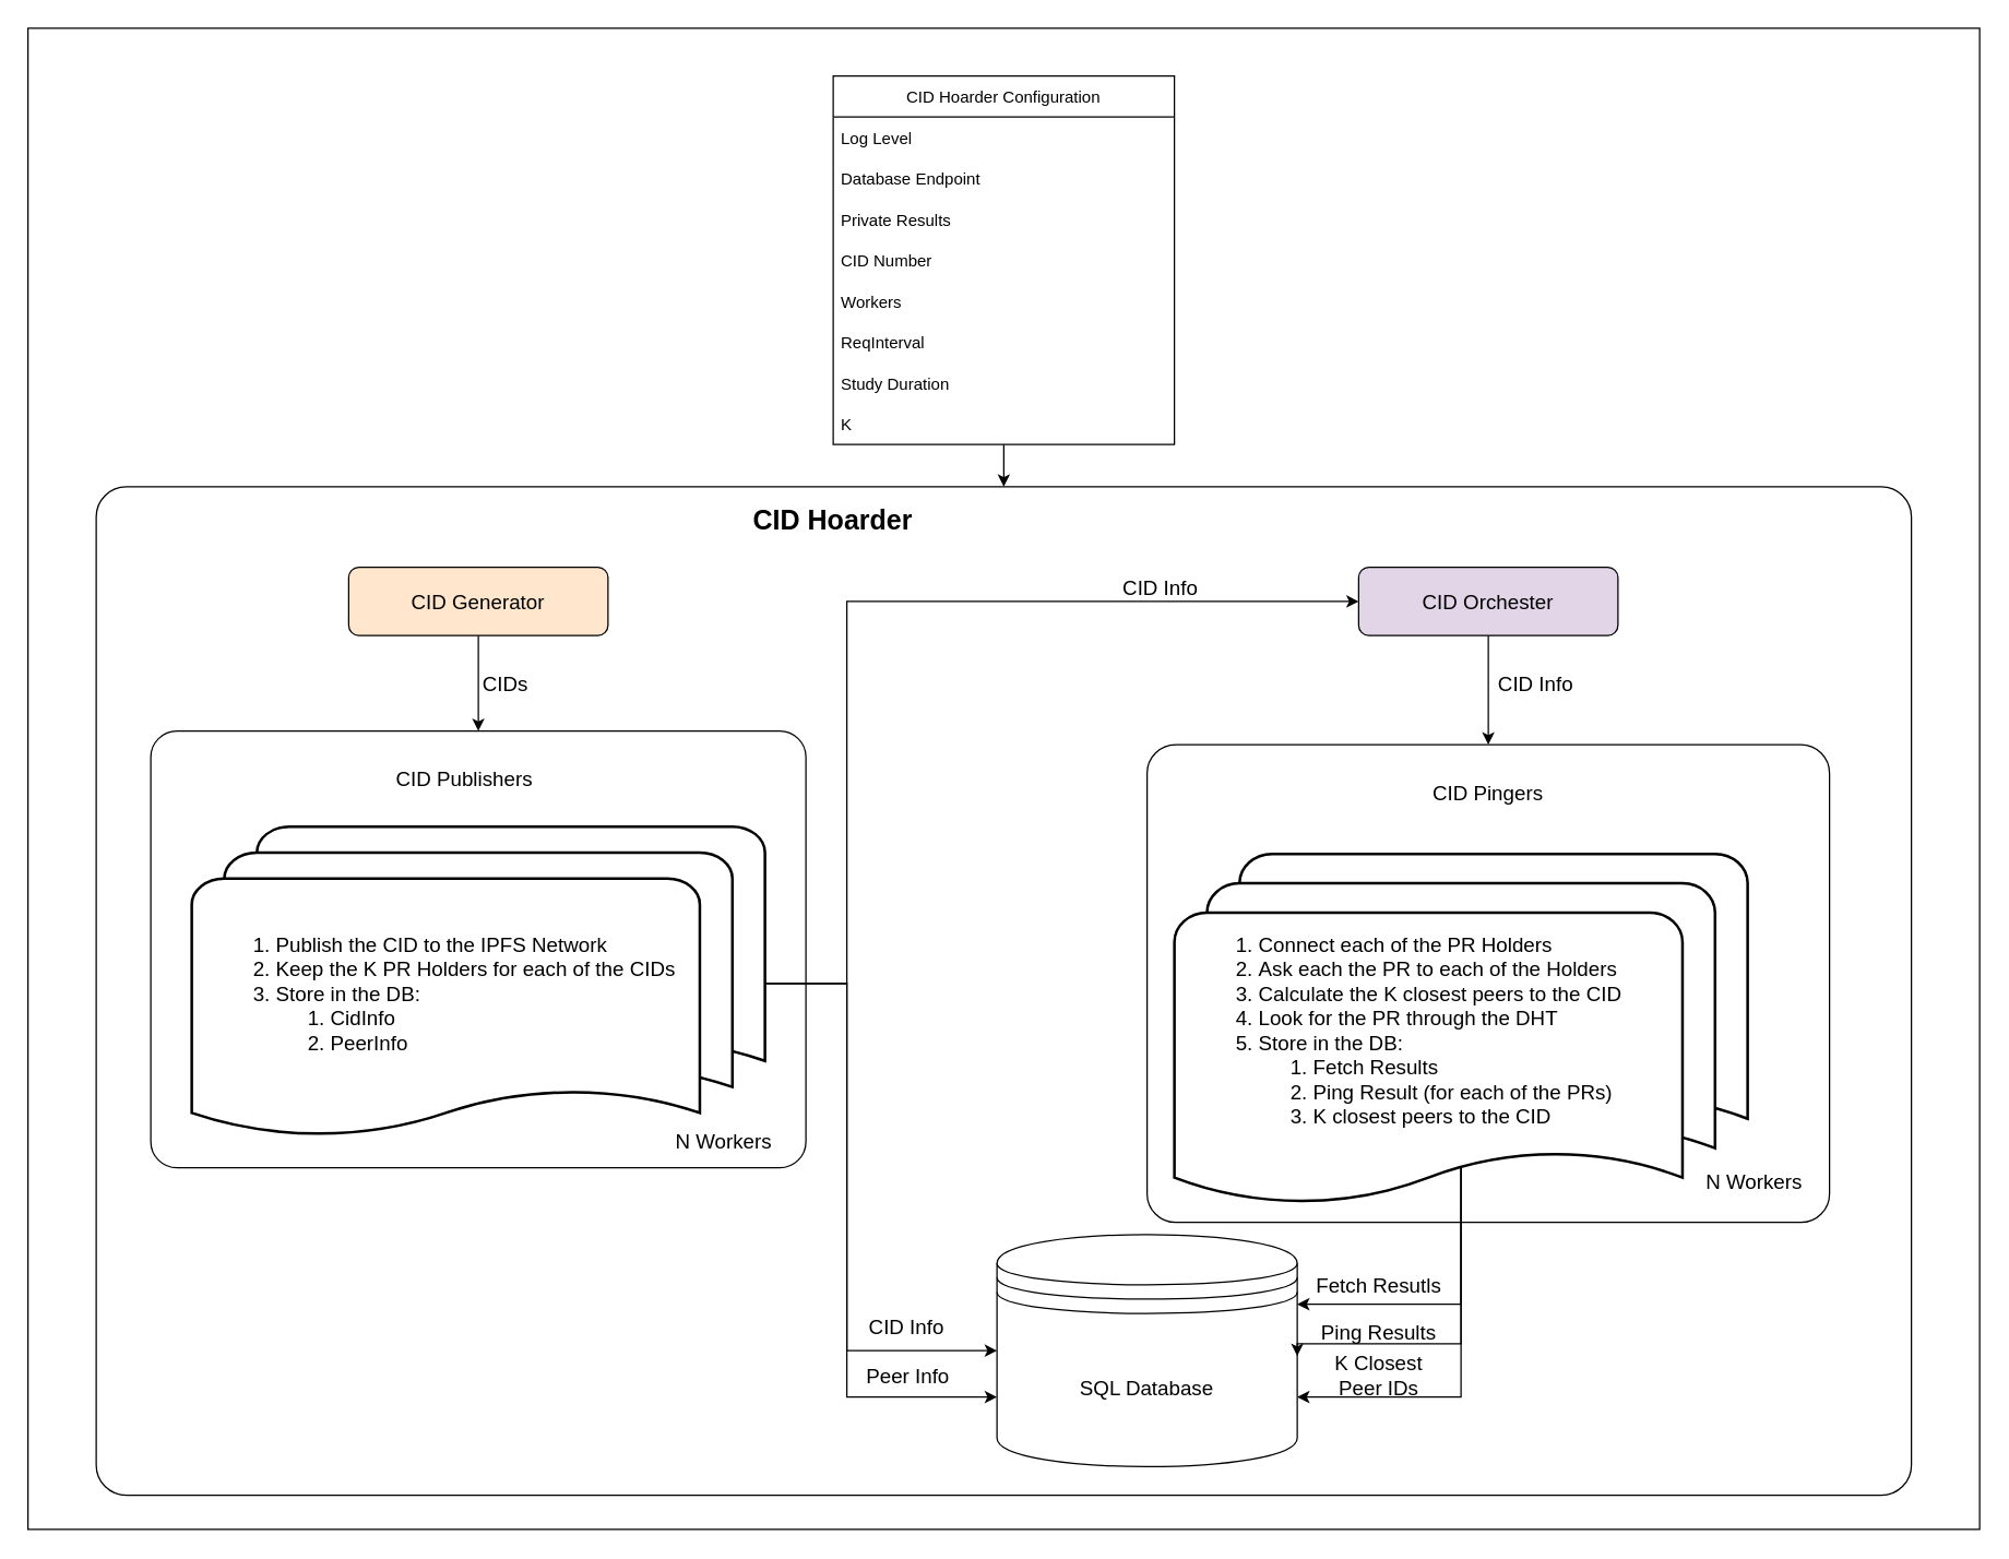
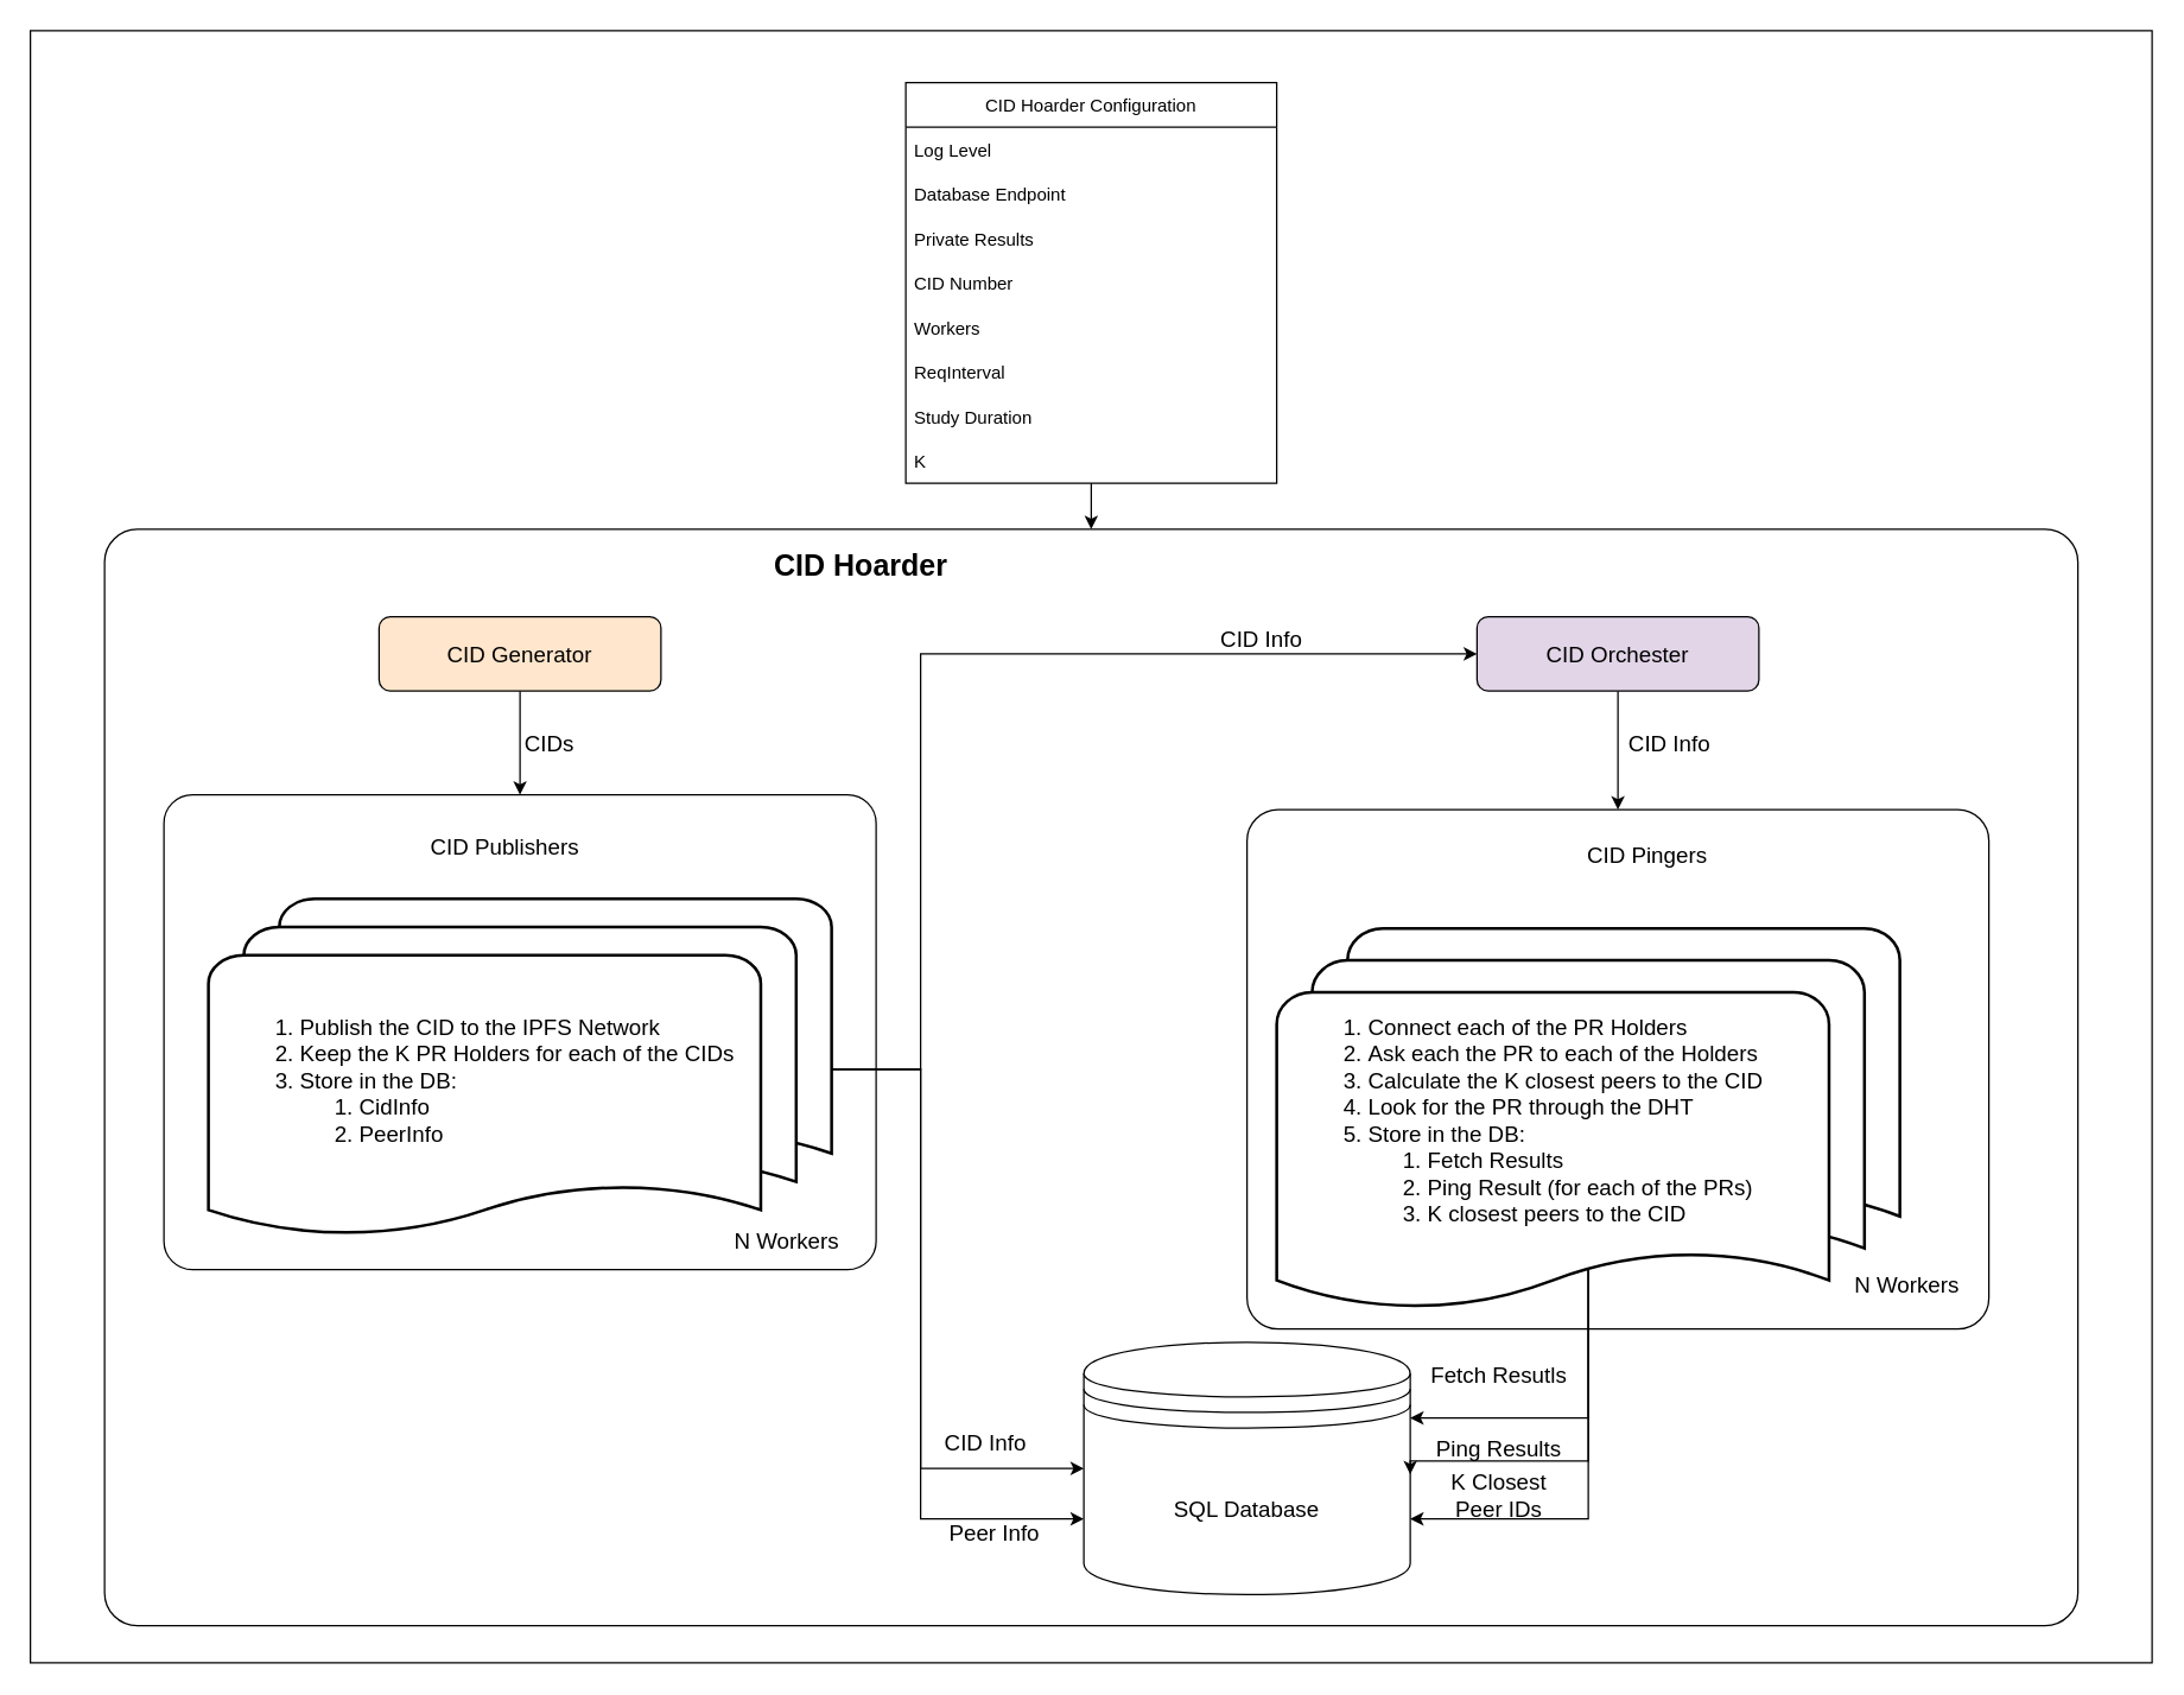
- <mxCell id="14" value="&lt;b style=&quot;font-size: 20px;&quot;&gt;&lt;font style=&quot;font-size: 20px;&quot;&gt;CID Hoarder&lt;/font&gt;&lt;br&gt;&lt;/b&gt;" style="text;html=1;strokeColor=none;fillColor=none;align=center;verticalAlign=middle;whiteSpace=wrap;rounded=0;" vertex="1" parent="1"><mxGeometry x="510" y="365" width="200" height="30" as="geometry" /></mxCell>
+ <mxCell id="14" value="&lt;b style=&quot;font-size: 20px;&quot;&gt;&lt;font style=&quot;font-size: 20px;&quot;&gt;CID Hoarder&lt;/font&gt;&lt;br&gt;&lt;/b&gt;" style="text;html=1;strokeColor=none;fillColor=none;align=center;verticalAlign=middle;whiteSpace=wrap;rounded=0;" vertex="1" parent="1"><mxGeometry x="480" y="365" width="200" height="30" as="geometry" /></mxCell>
- <mxCell id="35" value="CID Pingers" style="text;html=1;strokeColor=none;fillColor=none;align=center;verticalAlign=middle;whiteSpace=wrap;rounded=0;fontSize=15;" vertex="1" parent="1"><mxGeometry x="1035" y="565" width="110" height="30" as="geometry" /></mxCell>
+ <mxCell id="35" value="CID Pingers" style="text;html=1;strokeColor=none;fillColor=none;align=center;verticalAlign=middle;whiteSpace=wrap;rounded=0;fontSize=15;" vertex="1" parent="1"><mxGeometry x="1055" y="560" width="110" height="30" as="geometry" /></mxCell>
- <mxCell id="42" value="Fetch Resutls" style="text;html=1;strokeColor=none;fillColor=none;align=center;verticalAlign=middle;whiteSpace=wrap;rounded=0;fontSize=15;" vertex="1" parent="1"><mxGeometry x="960" y="926" width="100" height="30" as="geometry" /></mxCell>
+ <mxCell id="42" value="Fetch Resutls" style="text;html=1;strokeColor=none;fillColor=none;align=center;verticalAlign=middle;whiteSpace=wrap;rounded=0;fontSize=15;" vertex="1" parent="1"><mxGeometry x="960" y="911" width="100" height="30" as="geometry" /></mxCell>
- <mxCell id="30" value="Peer Info" style="text;html=1;strokeColor=none;fillColor=none;align=center;verticalAlign=middle;whiteSpace=wrap;rounded=0;fontSize=15;" vertex="1" parent="1"><mxGeometry x="630" y="992" width="70" height="30" as="geometry" /></mxCell>
+ <mxCell id="30" value="Peer Info" style="text;html=1;strokeColor=none;fillColor=none;align=center;verticalAlign=middle;whiteSpace=wrap;rounded=0;fontSize=15;" vertex="1" parent="1"><mxGeometry x="635" y="1017" width="70" height="30" as="geometry" /></mxCell>
